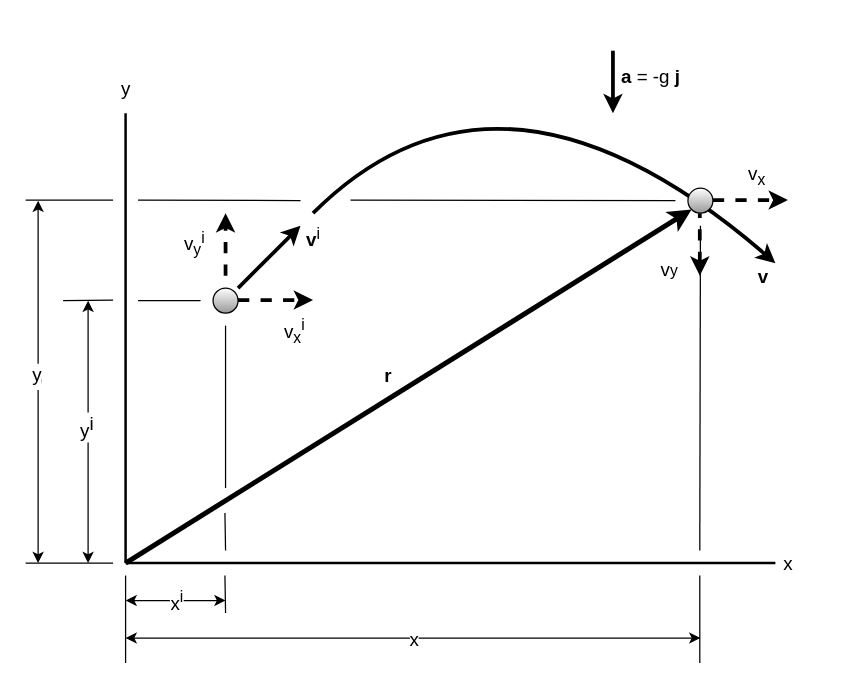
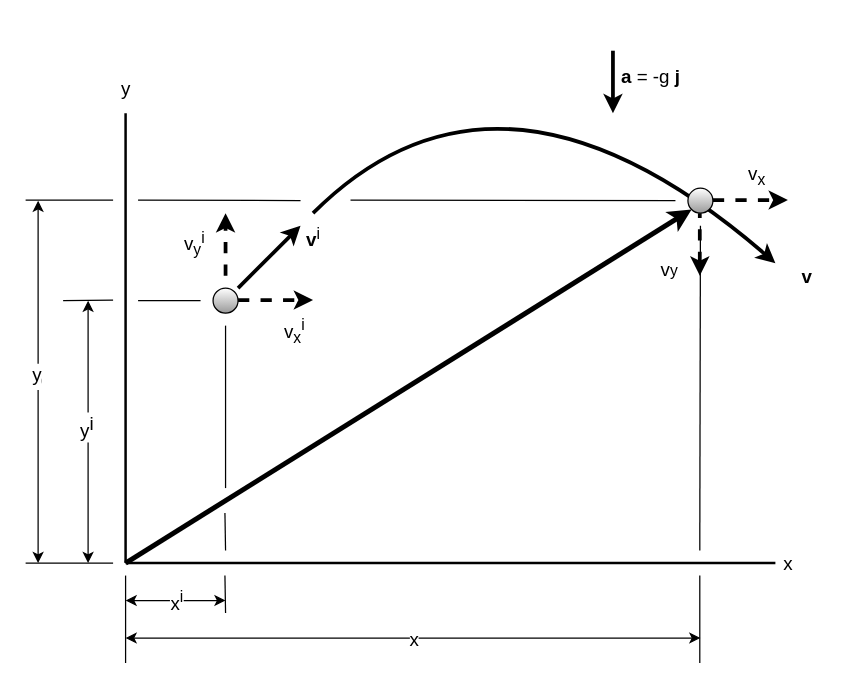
- <mxCell id="41" value="&lt;b&gt;v&lt;/b&gt;" style="text;html=1;align=center;verticalAlign=middle;resizable=0;points=[];autosize=1;fontSize=15;" vertex="1" parent="1"><mxGeometry x="600" y="210" width="20" height="20" as="geometry" /></mxCell>
+ <mxCell id="41" value="&lt;b&gt;v&lt;/b&gt;" style="text;html=1;align=center;verticalAlign=middle;resizable=0;points=[];autosize=1;fontSize=15;" vertex="1" parent="1"><mxGeometry x="635" y="210" width="20" height="20" as="geometry" /></mxCell>
- <mxCell id="30" value="&lt;b&gt;r&lt;/b&gt;" style="text;html=1;align=center;verticalAlign=middle;resizable=0;points=[];autosize=1;fontSize=15;" vertex="1" parent="1"><mxGeometry x="300" y="290" width="20" height="20" as="geometry" /></mxCell>
